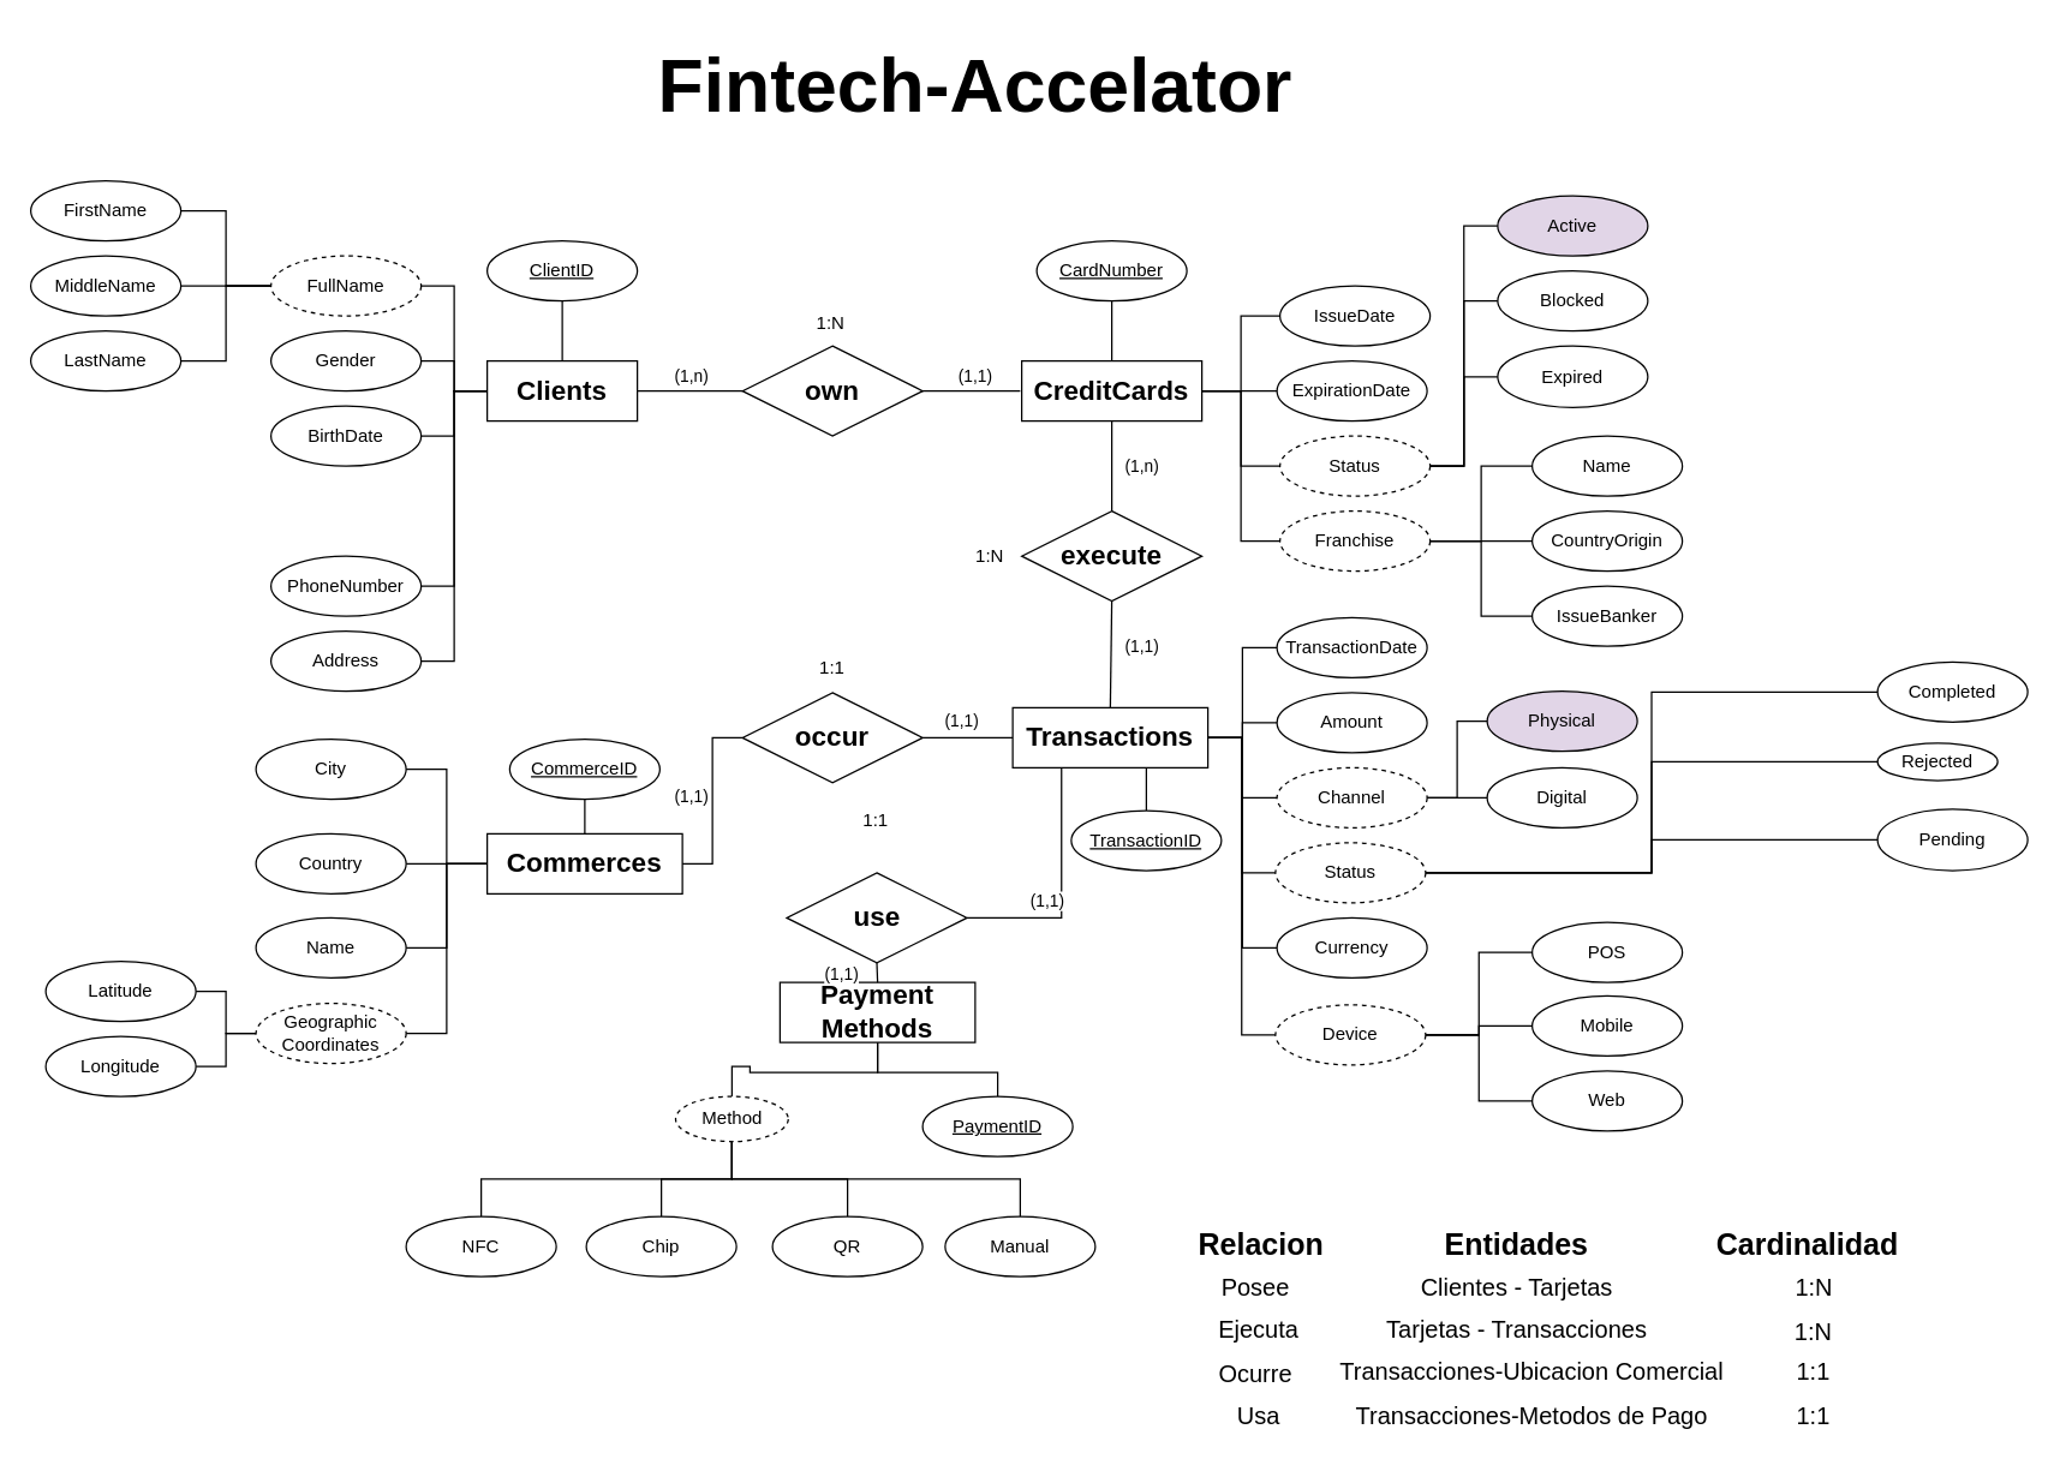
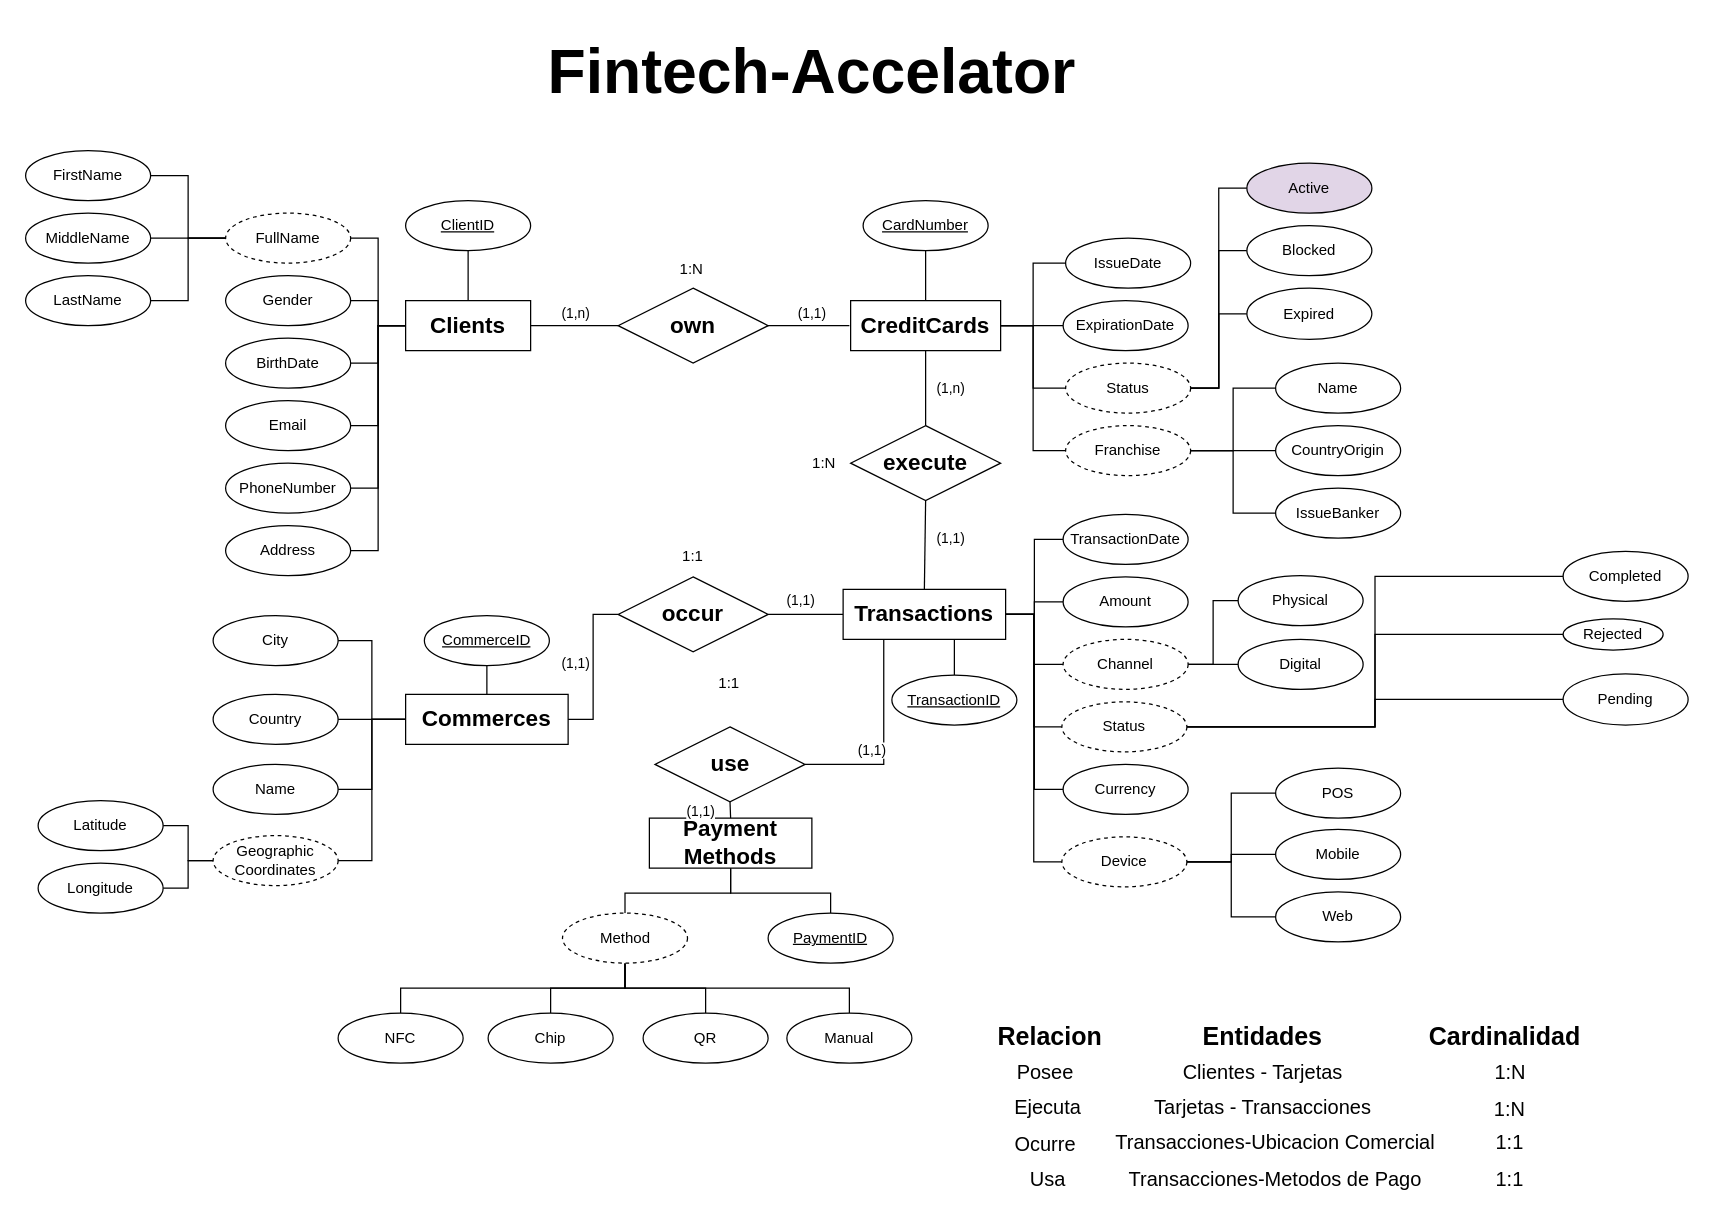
+ <mxCell id="20" value="Email" style="ellipse;whiteSpace=wrap;html=1;align=center;" vertex="1" parent="1"><mxGeometry y="320" width="100" height="40" as="geometry" x="180" /></mxCell>
+ <mxCell id="5" style="edgeStyle=orthogonalEdgeStyle;rounded=0;orthogonalLoop=1;jettySize=auto;html=1;entryX=1;entryY=0.5;entryDx=0;entryDy=0;endArrow=none;startFill=0;" edge="1" parent="1" source="10" target="20"><mxGeometry relative="1" as="geometry" /></mxCell>
- <mxCell id="82" value="Physical" style="ellipse;whiteSpace=wrap;html=1;align=center;fillColor=#e1d5e7;" vertex="1" parent="1"><mxGeometry x="990" y="460" width="100" height="40" as="geometry" /></mxCell>
+ <mxCell id="82" value="Physical" style="ellipse;whiteSpace=wrap;html=1;align=center;" vertex="1" parent="1"><mxGeometry x="990" y="460" width="100" height="40" as="geometry" /></mxCell>
- <mxCell id="104" value="Method" style="ellipse;whiteSpace=wrap;html=1;align=center;dashed=1;" vertex="1" parent="1"><mxGeometry x="449.5" y="730" width="75" height="30" as="geometry" /></mxCell>
+ <mxCell id="104" value="Method" style="ellipse;whiteSpace=wrap;html=1;align=center;dashed=1;" vertex="1" parent="1"><mxGeometry x="449.5" y="730" width="100" height="40" as="geometry" /></mxCell>
